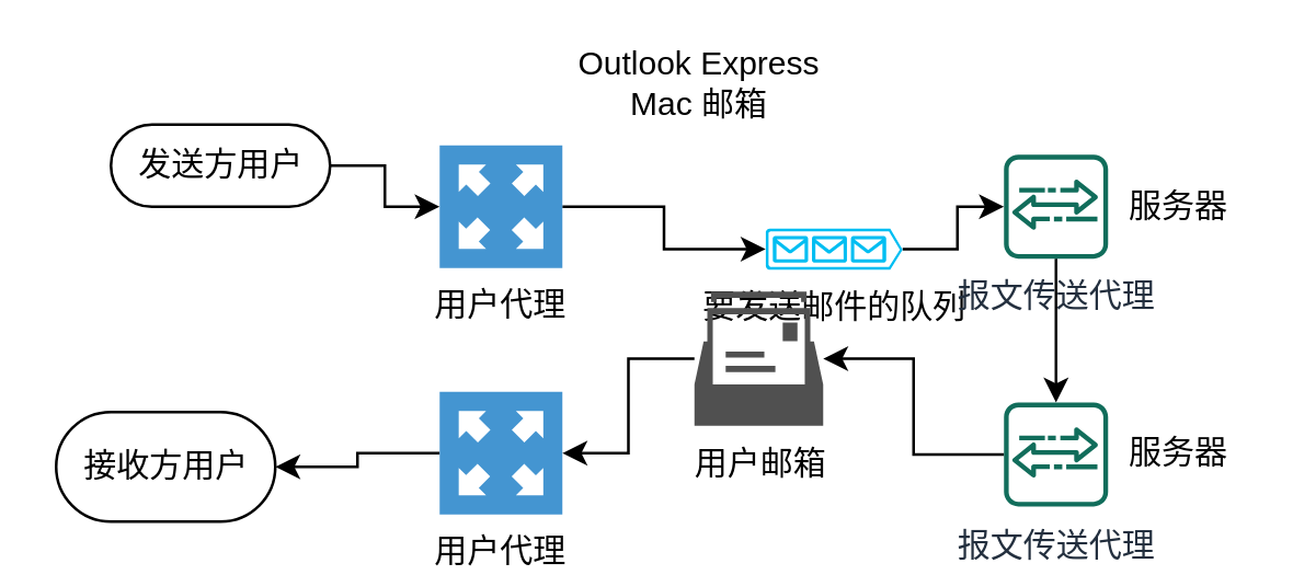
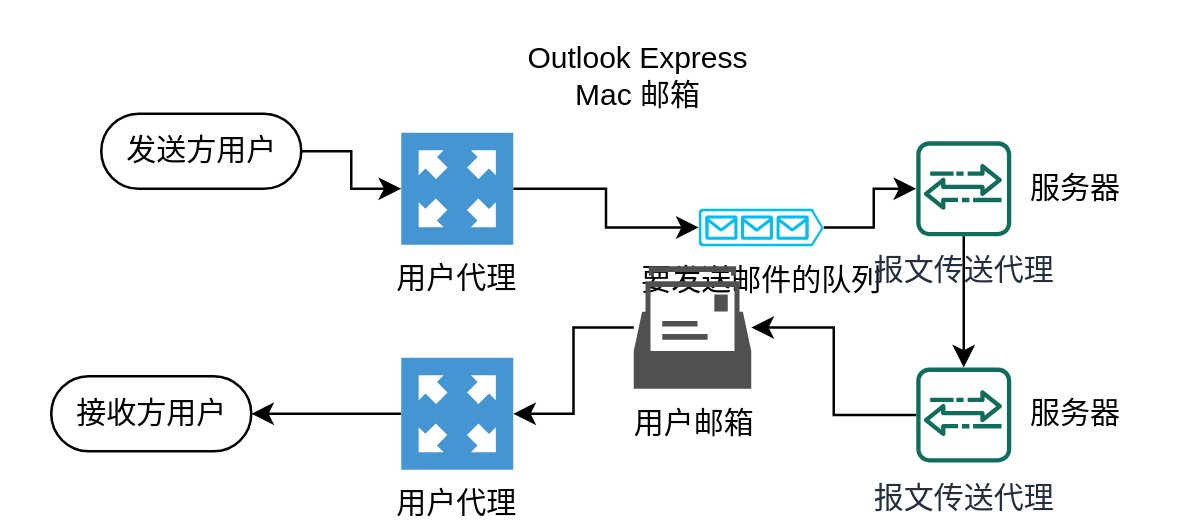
- <mxCell id="4" value="接收方用户" style="html=1;dashed=0;whitespace=wrap;shape=mxgraph.dfd.start" vertex="1" parent="1"><mxGeometry x="20" y="150" width="80" height="40" as="geometry" /></mxCell>
+ <mxCell id="4" value="接收方用户" style="html=1;dashed=0;whitespace=wrap;shape=mxgraph.dfd.start" vertex="1" parent="1"><mxGeometry x="20" y="150" width="80" height="30" as="geometry" /></mxCell>
